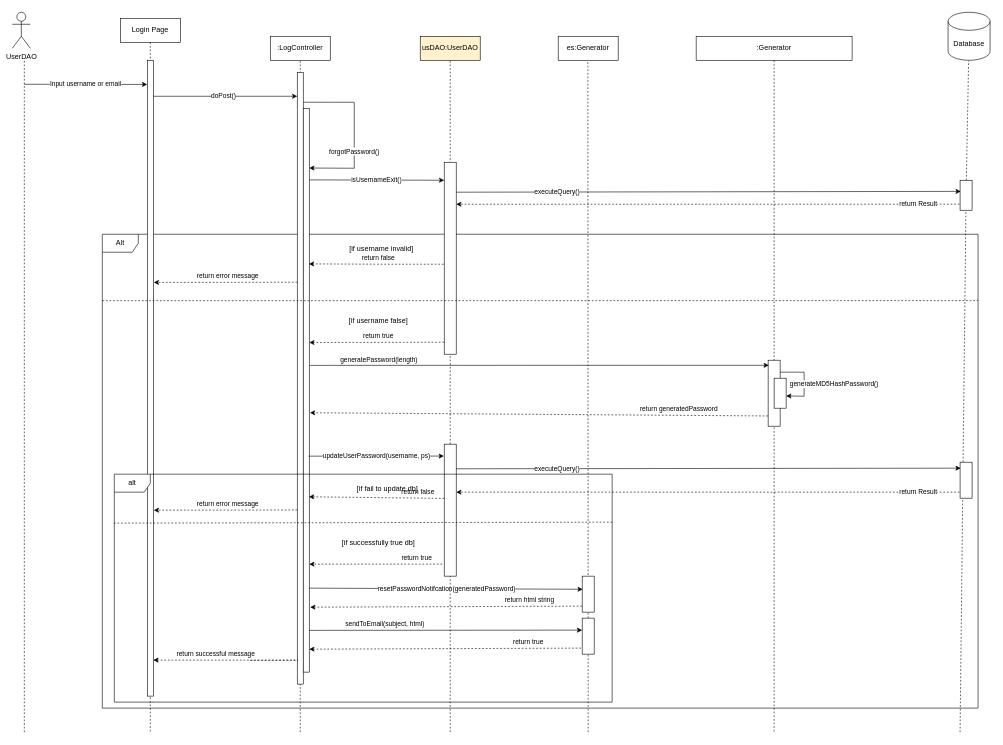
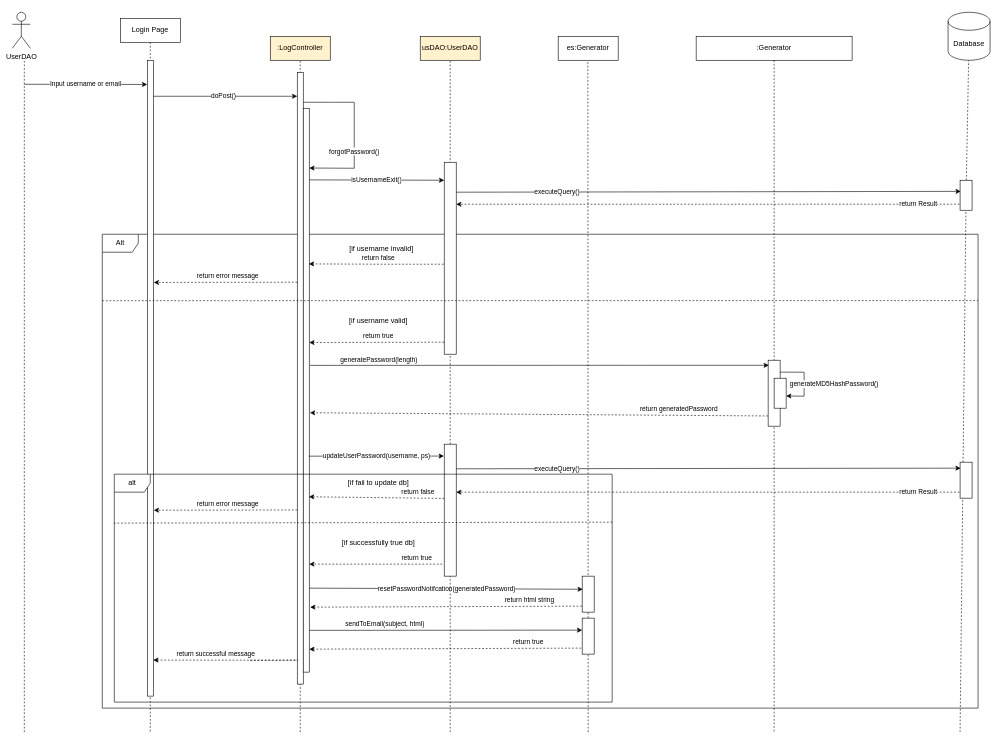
- <mxCell id="5" value=":LogController" style="rounded=0;whiteSpace=wrap;html=1;" parent="1" vertex="1"><mxGeometry x="450" y="60" width="100" height="40" as="geometry" /></mxCell>
+ <mxCell id="5" value=":LogController" style="rounded=0;whiteSpace=wrap;html=1;fillColor=#fff2cc;" parent="1" vertex="1"><mxGeometry x="450" y="60" width="100" height="40" as="geometry" /></mxCell>
- <mxCell id="39" value="[if username false]" style="text;html=1;align=center;verticalAlign=middle;resizable=0;points=[];autosize=1;strokeColor=none;fillColor=none;" parent="1" vertex="1"><mxGeometry x="570" y="520" width="120" height="30" as="geometry" /></mxCell>
+ <mxCell id="39" value="[if username valid]" style="text;html=1;align=center;verticalAlign=middle;resizable=0;points=[];autosize=1;strokeColor=none;fillColor=none;" parent="1" vertex="1"><mxGeometry x="570" y="520" width="120" height="30" as="geometry" /></mxCell>
- <mxCell id="58" value="[if fail to update db]" style="text;html=1;align=center;verticalAlign=middle;resizable=0;points=[];autosize=1;strokeColor=none;fillColor=none;" parent="1" vertex="1"><mxGeometry x="585" y="800" width="120" height="30" as="geometry" /></mxCell>
+ <mxCell id="58" value="[if fail to update db]" style="text;html=1;align=center;verticalAlign=middle;resizable=0;points=[];autosize=1;strokeColor=none;fillColor=none;" parent="1" vertex="1"><mxGeometry x="570" y="790" width="120" height="30" as="geometry" /></mxCell>
